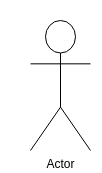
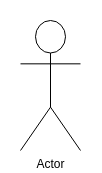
- <mxCell id="2" value="Actor" style="shape=umlActor;verticalLabelPosition=bottom;verticalAlign=top;html=1;outlineConnect=0;" vertex="1" parent="1"><mxGeometry x="30" y="20" width="60" height="130" as="geometry" /></mxCell>
+ <mxCell id="2" value="Actor" style="shape=umlActor;verticalLabelPosition=bottom;verticalAlign=top;html=1;outlineConnect=0;" vertex="1" parent="1"><mxGeometry x="20" y="20" width="60" height="130" as="geometry" /></mxCell>
